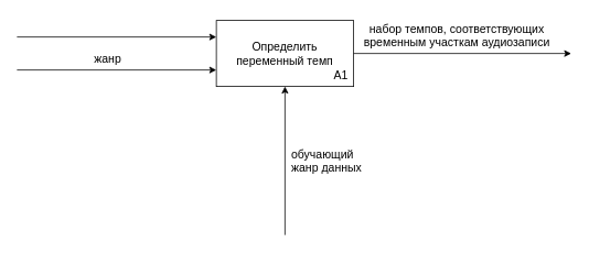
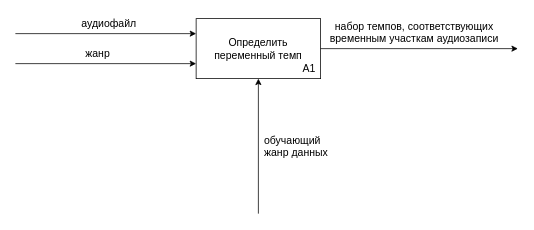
+ <mxCell id="6" value="аудиофайл" style="text;html=1;strokeColor=none;fillColor=none;align=center;verticalAlign=middle;whiteSpace=wrap;rounded=0;fontSize=14;" vertex="1" parent="1"><mxGeometry x="80" y="20" width="130" height="20" as="geometry" /></mxCell>
